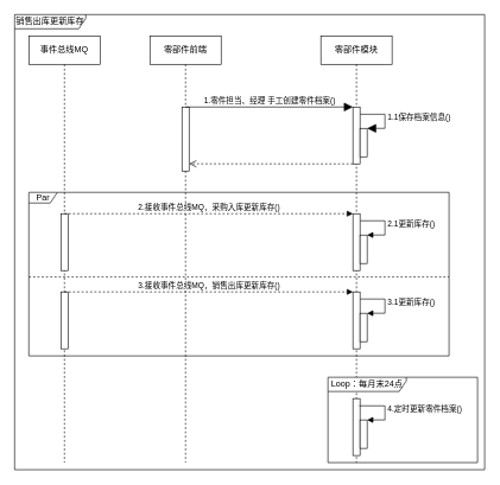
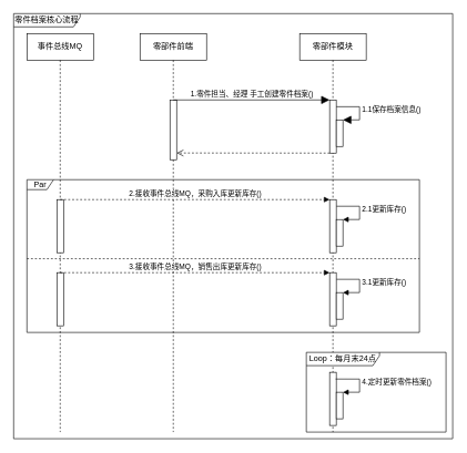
- <mxCell id="27" value="销售出库更新库存" style="shape=umlFrame;whiteSpace=wrap;html=1;width=100;height=20;" parent="1" vertex="1"><mxGeometry x="20" y="20" width="660" height="640" as="geometry" /></mxCell>
+ <mxCell id="27" value="零件档案核心流程" style="shape=umlFrame;whiteSpace=wrap;html=1;width=100;height=20;" parent="1" vertex="1"><mxGeometry x="20" y="20" width="660" height="640" as="geometry" /></mxCell>
